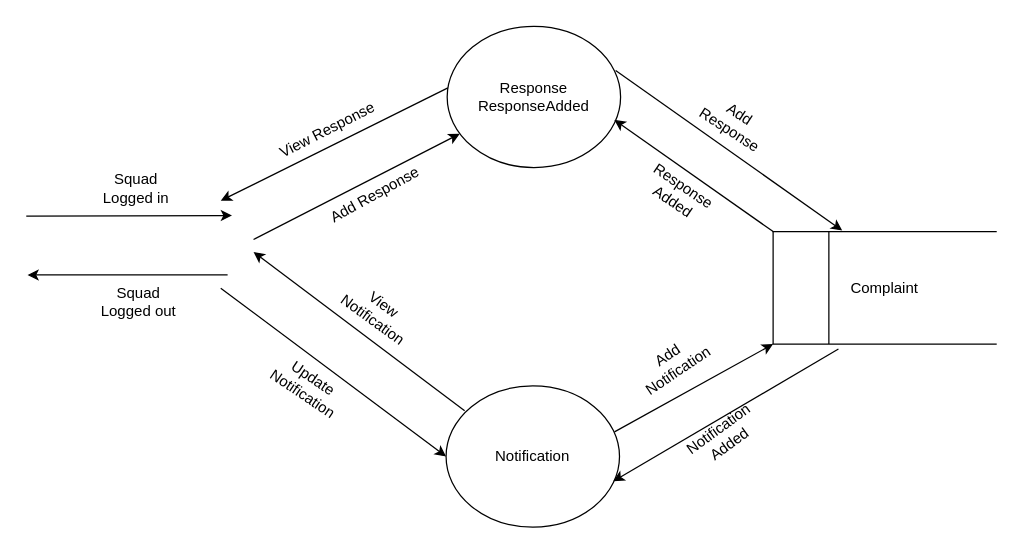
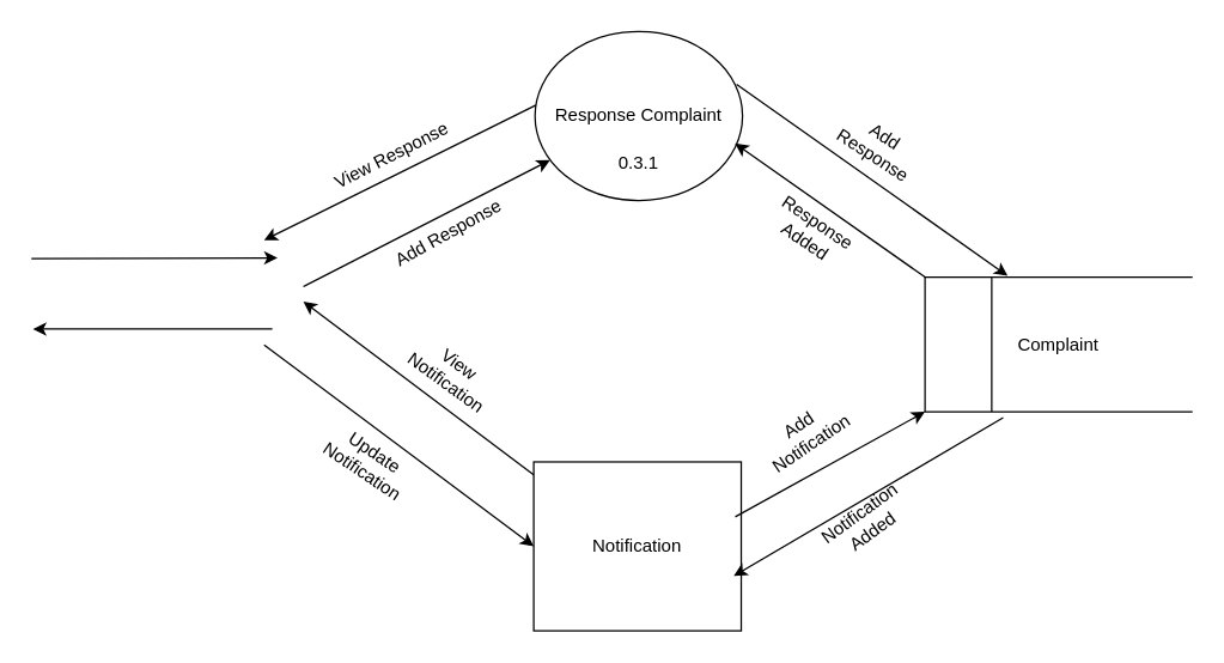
- <mxCell id="7" value="Response ResponseAdded" style="ellipse;whiteSpace=wrap;html=1;" parent="1" vertex="1"><mxGeometry x="357.061" y="20.6" width="138.676" height="112.864" as="geometry" /></mxCell>
+ <mxCell id="7" value="Response Complaint" style="ellipse;whiteSpace=wrap;html=1;" parent="1" vertex="1"><mxGeometry x="357.061" y="20.6" width="138.676" height="112.864" as="geometry" /></mxCell>
+ <mxCell id="9" value="0.3.1" style="text;html=1;align=center;verticalAlign=middle;resizable=0;points=[];autosize=1;strokeColor=none;fillColor=none;" parent="1" vertex="1"><mxGeometry x="400.645" y="93.962" width="50" height="30" as="geometry" /></mxCell>
- <mxCell id="3" value="Squad&lt;br&gt;Logged in" style="text;html=1;align=center;verticalAlign=middle;resizable=0;points=[];autosize=1;strokeColor=none;fillColor=none;" vertex="1" parent="1"><mxGeometry x="67.81" y="130" width="80" height="40" as="geometry" /></mxCell>
- <mxCell id="5" value="Squad&lt;br&gt;Logged out" style="text;html=1;align=center;verticalAlign=middle;resizable=0;points=[];autosize=1;strokeColor=none;fillColor=none;" vertex="1" parent="1"><mxGeometry x="69.81" y="221.42" width="80" height="40" as="geometry" /></mxCell>
- <mxCell id="19" value="Notification" style="ellipse;whiteSpace=wrap;html=1;" parent="1" vertex="1"><mxGeometry x="356.197" y="308.136" width="138.676" height="112.864" as="geometry" /></mxCell>
+ <mxCell id="19" value="Notification" style="whiteSpace=wrap;html=1;rounded=0;" parent="1" vertex="1"><mxGeometry x="356.197" y="308.136" width="138.676" height="112.864" as="geometry" /></mxCell>
